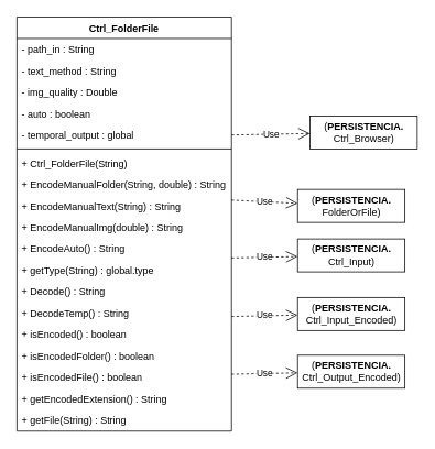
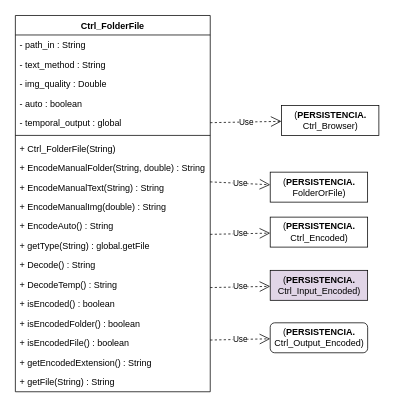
- <mxCell id="26" value="(&lt;b&gt;PERSISTENCIA.&lt;/b&gt;&lt;br&gt;Ctrl_Input)" style="html=1;" vertex="1" parent="1"><mxGeometry x="360" y="289" width="130" height="40" as="geometry" /></mxCell>
+ <mxCell id="26" value="(&lt;b&gt;PERSISTENCIA.&lt;/b&gt;&lt;br&gt;Ctrl_Encoded)" style="html=1;" vertex="1" parent="1"><mxGeometry x="360" y="289" width="130" height="40" as="geometry" /></mxCell>
- <mxCell id="14" value="+ getType(String) : global.type" style="text;strokeColor=none;fillColor=none;align=left;verticalAlign=top;spacingLeft=4;spacingRight=4;overflow=hidden;rotatable=0;points=[[0,0.5],[1,0.5]];portConstraint=eastwest;" vertex="1" parent="2"><mxGeometry y="294" width="260" height="26" as="geometry" /></mxCell>
+ <mxCell id="14" value="+ getType(String) : global.getFile" style="text;strokeColor=none;fillColor=none;align=left;verticalAlign=top;spacingLeft=4;spacingRight=4;overflow=hidden;rotatable=0;points=[[0,0.5],[1,0.5]];portConstraint=eastwest;" vertex="1" parent="2"><mxGeometry y="294" width="260" height="26" as="geometry" /></mxCell>
- <mxCell id="28" value="(&lt;b&gt;PERSISTENCIA.&lt;/b&gt;&lt;br&gt;Ctrl_Input_Encoded)" style="html=1;" vertex="1" parent="1"><mxGeometry x="360" y="360" width="130" height="40" as="geometry" /></mxCell>
+ <mxCell id="28" value="(&lt;b&gt;PERSISTENCIA.&lt;/b&gt;&lt;br&gt;Ctrl_Input_Encoded)" style="html=1;fillColor=#e1d5e7;" vertex="1" parent="1"><mxGeometry x="360" y="360" width="130" height="40" as="geometry" /></mxCell>
- <mxCell id="30" value="(&lt;b&gt;PERSISTENCIA.&lt;/b&gt;&lt;br&gt;Ctrl_Output_Encoded)" style="html=1;" vertex="1" parent="1"><mxGeometry x="360" y="430" width="130" height="40" as="geometry" /></mxCell>
+ <mxCell id="30" value="(&lt;b&gt;PERSISTENCIA.&lt;/b&gt;&lt;br&gt;Ctrl_Output_Encoded)" style="html=1;rounded=1;" vertex="1" parent="1"><mxGeometry x="360" y="430" width="130" height="40" as="geometry" /></mxCell>
